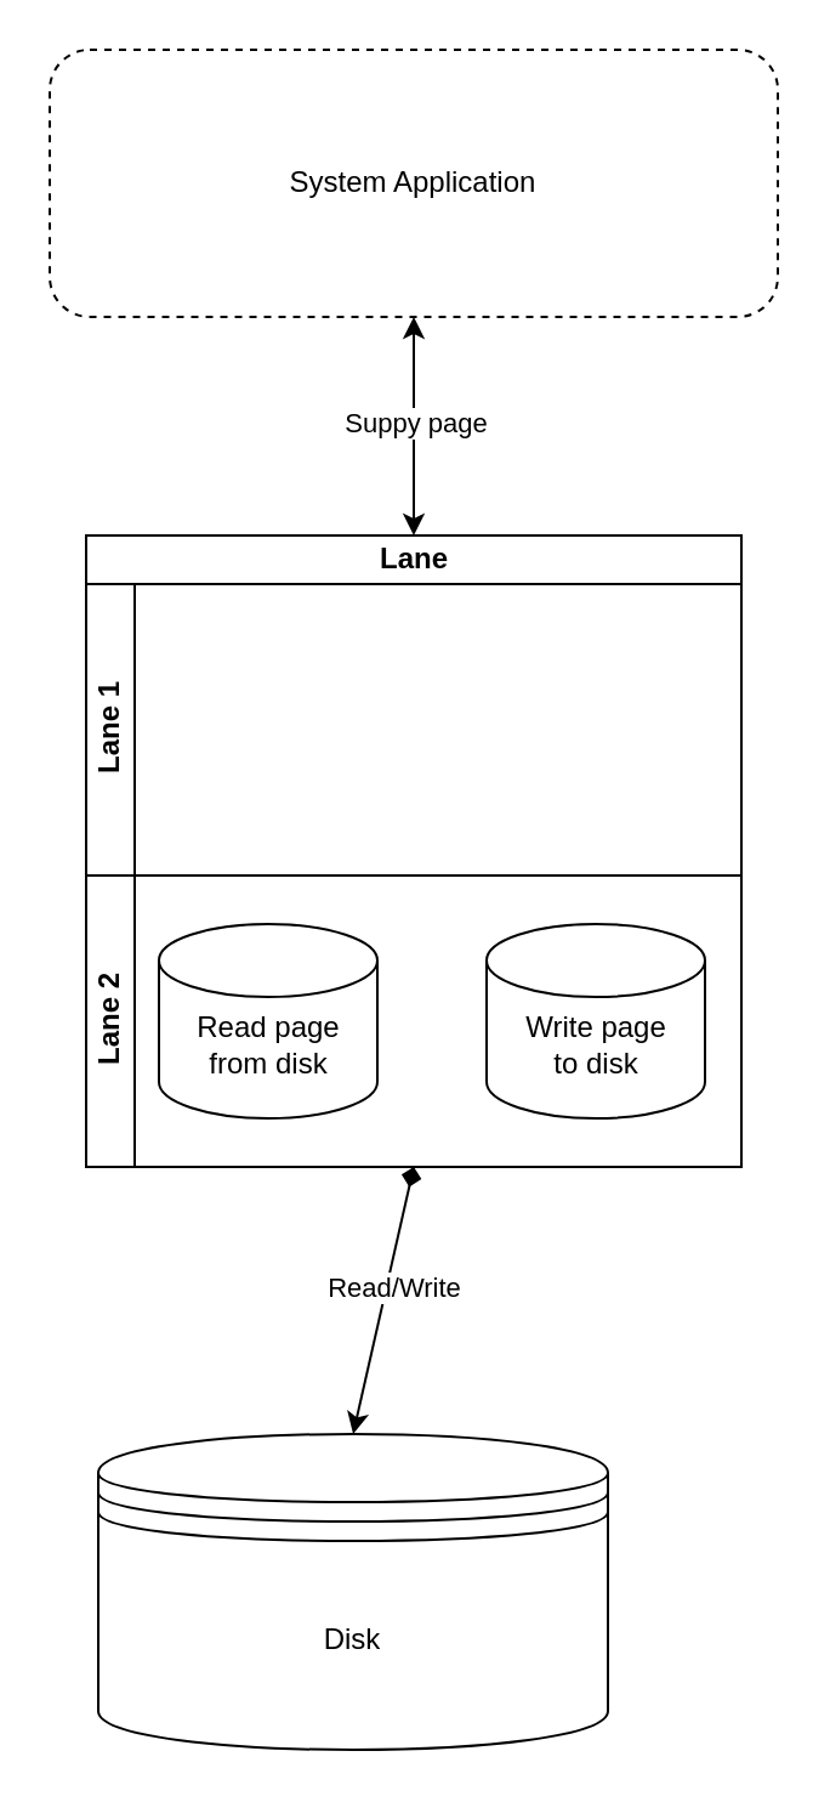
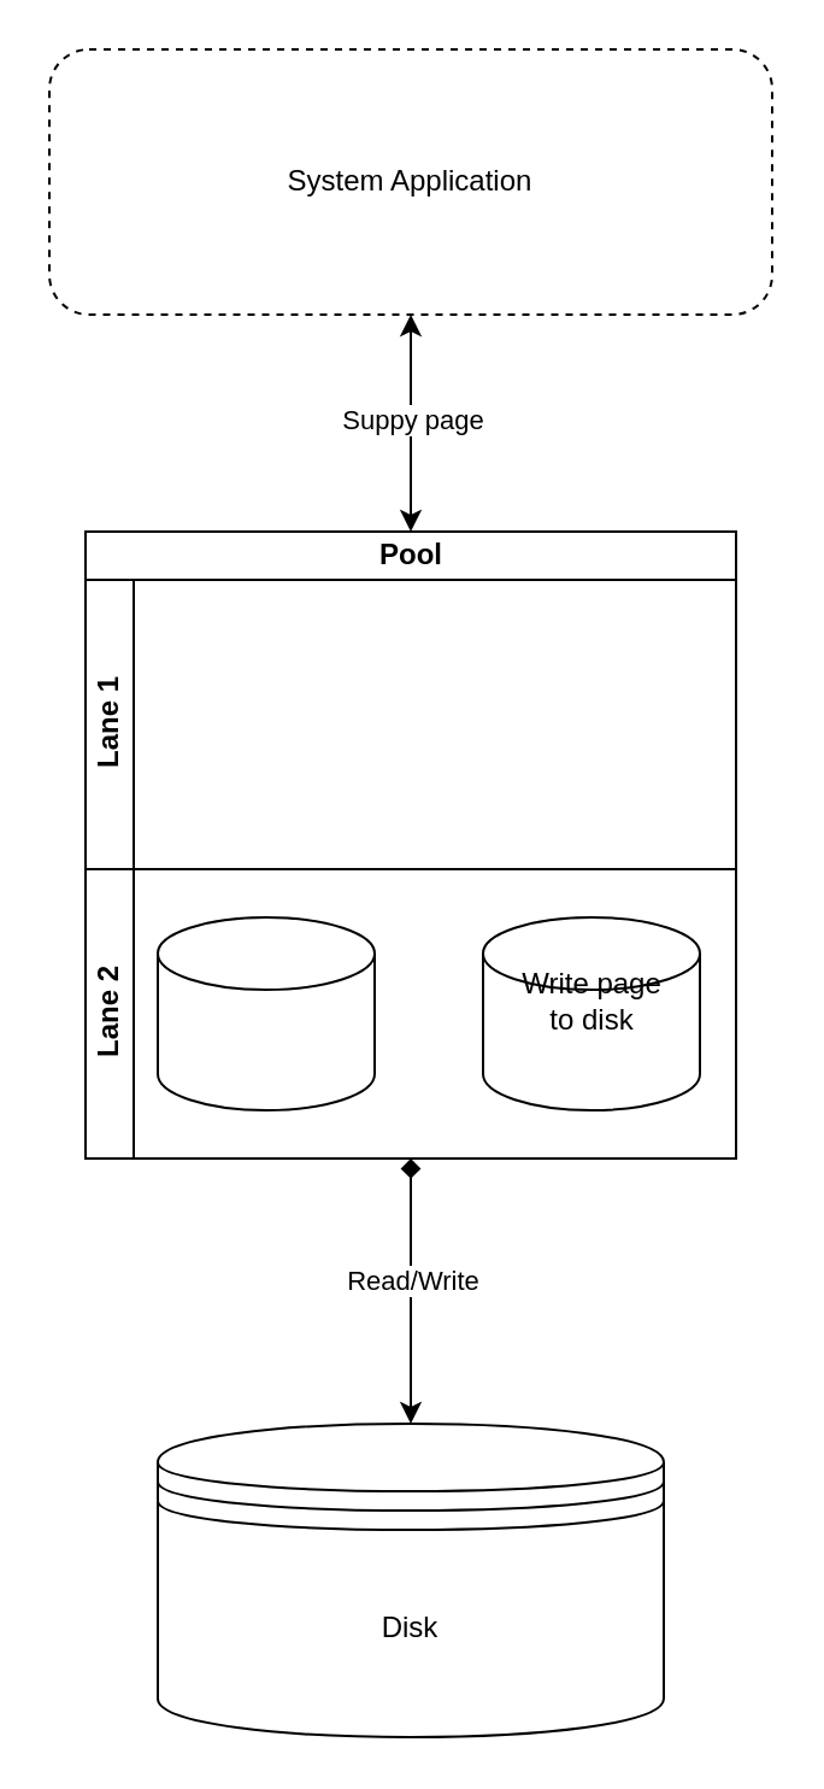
- <mxCell id="6" value="Lane" style="swimlane;childLayout=stackLayout;resizeParent=1;resizeParentMax=0;horizontal=1;startSize=20;horizontalStack=0;html=1;" vertex="1" parent="1"><mxGeometry x="35" y="220" width="270" height="260" as="geometry" /></mxCell>
+ <mxCell id="6" value="Pool" style="swimlane;childLayout=stackLayout;resizeParent=1;resizeParentMax=0;horizontal=1;startSize=20;horizontalStack=0;html=1;" vertex="1" parent="1"><mxGeometry x="35" y="220" width="270" height="260" as="geometry" /></mxCell>
- <mxCell id="10" value="Read page &lt;br&gt;from disk" style="text;html=1;align=center;verticalAlign=middle;resizable=0;points=[];autosize=1;strokeColor=none;fillColor=none;" vertex="1" parent="8"><mxGeometry x="35" y="50" width="80" height="40" as="geometry" /></mxCell>
- <mxCell id="12" value="Write page &lt;br&gt;to disk" style="text;html=1;align=center;verticalAlign=middle;resizable=0;points=[];autosize=1;strokeColor=none;fillColor=none;" vertex="1" parent="8"><mxGeometry x="170" y="50" width="80" height="40" as="geometry" /></mxCell>
+ <mxCell id="12" value="Write page &lt;br&gt;to disk" style="text;html=1;align=center;verticalAlign=middle;resizable=0;points=[];autosize=1;strokeColor=none;fillColor=none;" vertex="1" parent="8"><mxGeometry x="170" y="35" width="80" height="40" as="geometry" /></mxCell>
- <mxCell id="2" value="Disk" style="shape=datastore;whiteSpace=wrap;html=1;" vertex="1" parent="1"><mxGeometry x="40" y="590" width="210" height="130" as="geometry" /></mxCell>
+ <mxCell id="2" value="Disk" style="shape=datastore;whiteSpace=wrap;html=1;" vertex="1" parent="1"><mxGeometry x="65" y="590" width="210" height="130" as="geometry" /></mxCell>
